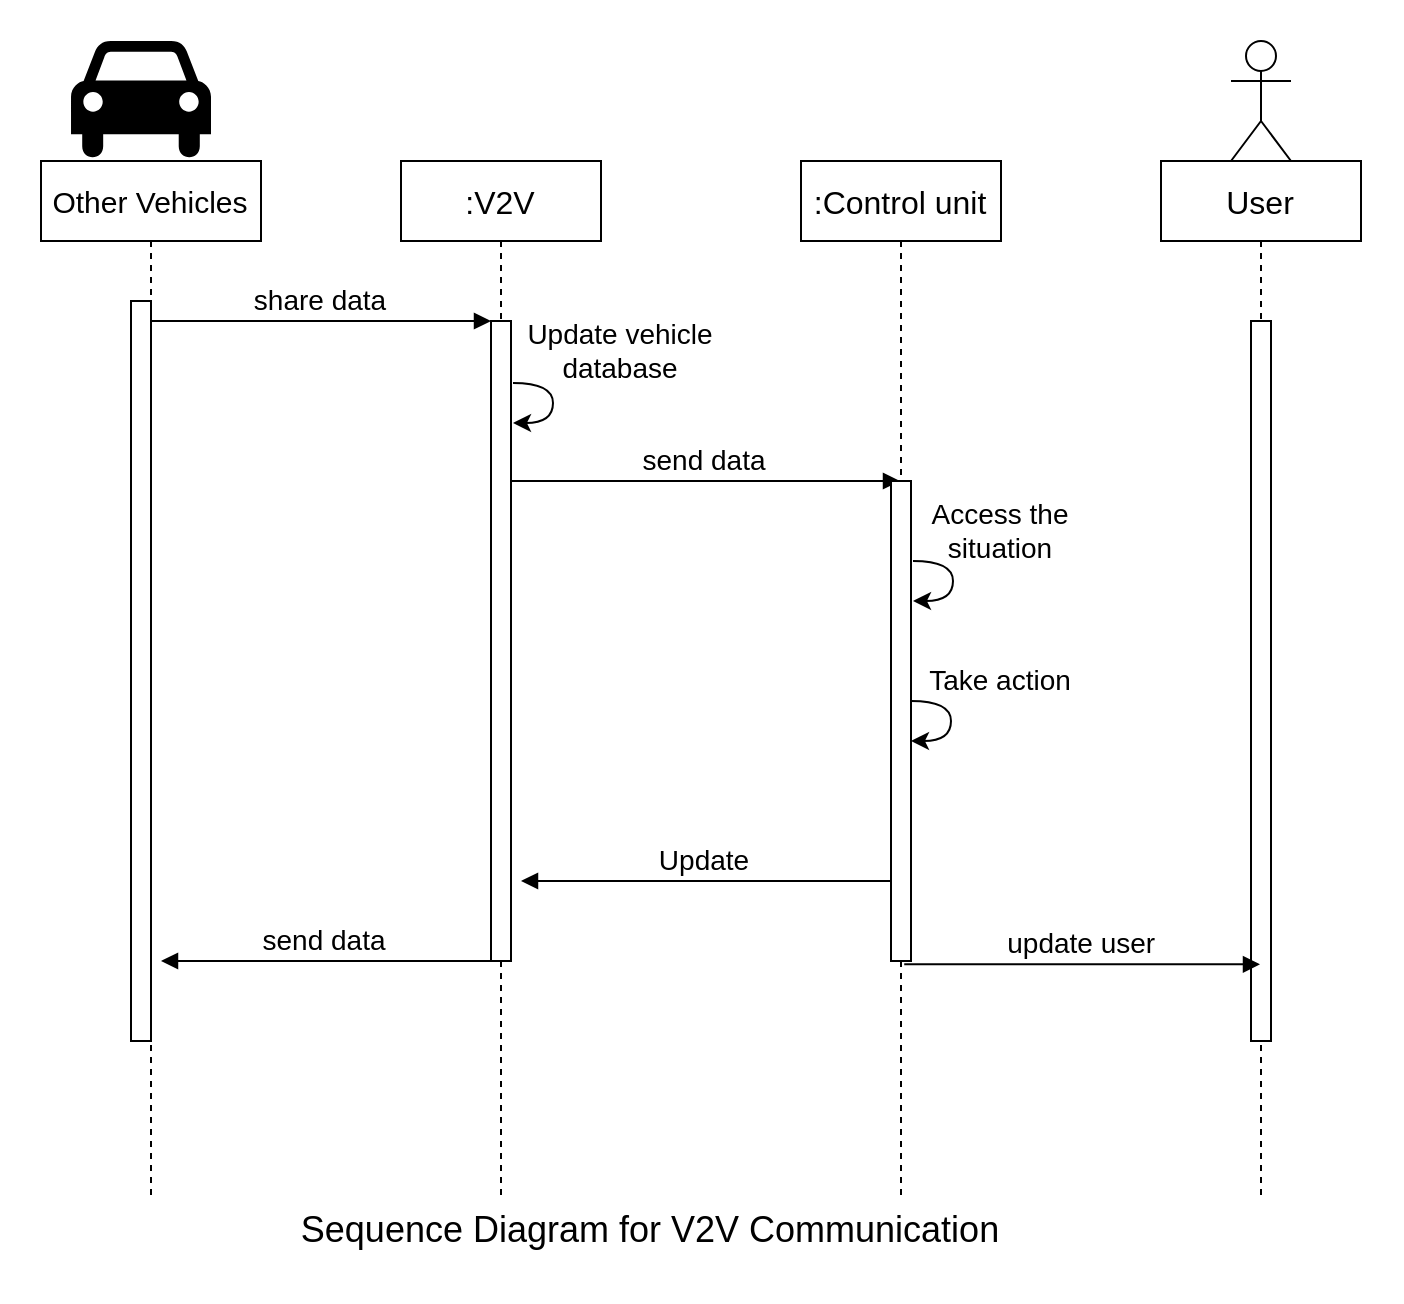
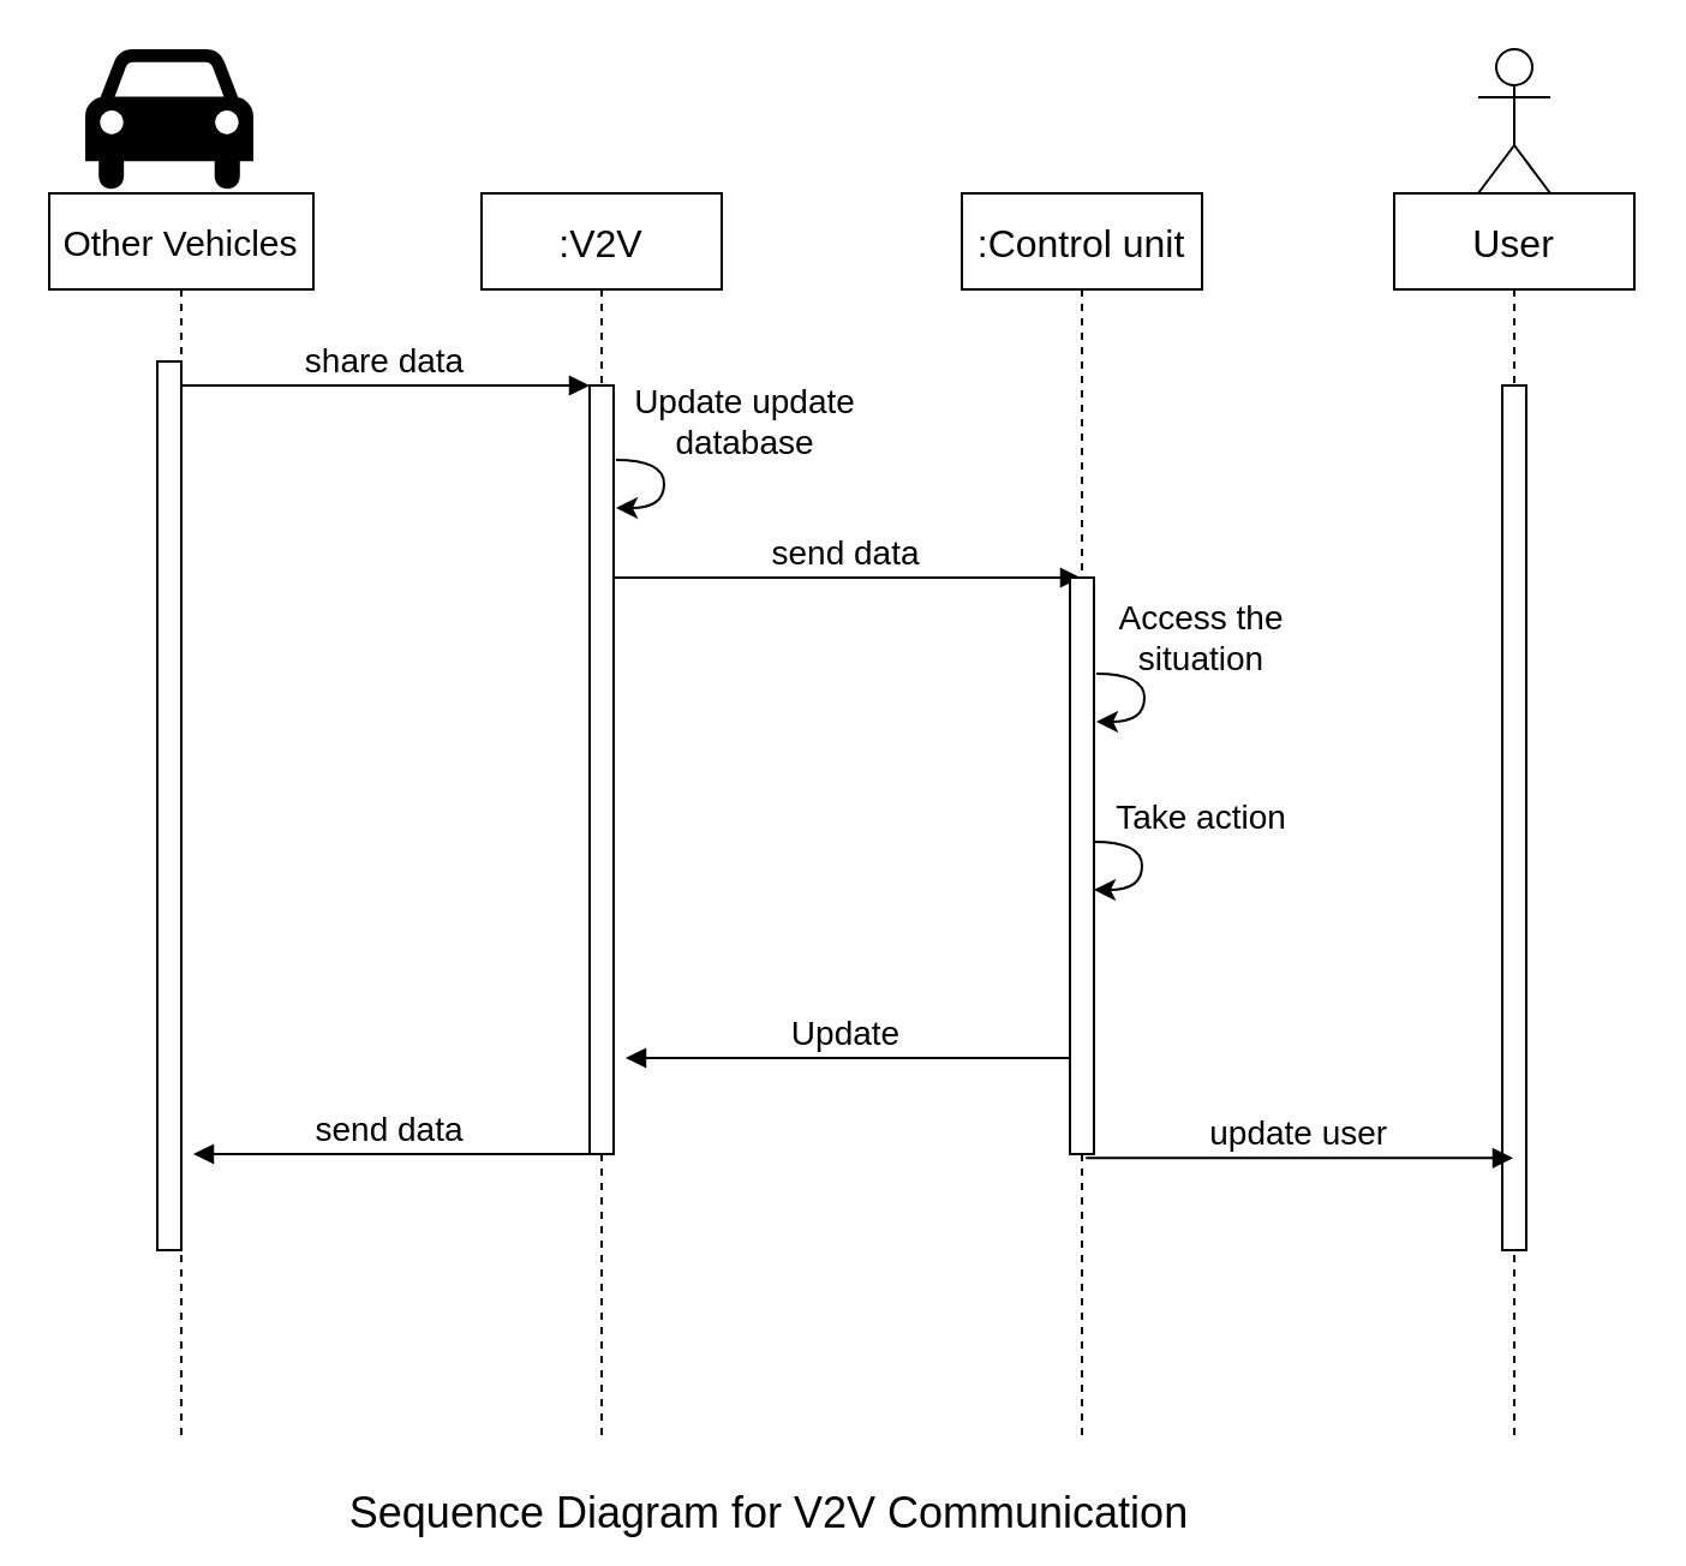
- <mxCell id="17" value="&lt;font style=&quot;font-size: 14px;&quot;&gt;Update vehicle database&lt;/font&gt;" style="text;html=1;strokeColor=none;fillColor=none;align=center;verticalAlign=middle;whiteSpace=wrap;rounded=0;fontSize=14;" parent="1" vertex="1"><mxGeometry x="250" y="160" width="120" height="30" as="geometry" /></mxCell>
+ <mxCell id="17" value="&lt;font style=&quot;font-size: 14px;&quot;&gt;Update update database&lt;/font&gt;" style="text;html=1;strokeColor=none;fillColor=none;align=center;verticalAlign=middle;whiteSpace=wrap;rounded=0;fontSize=14;" parent="1" vertex="1"><mxGeometry x="250" y="160" width="120" height="30" as="geometry" /></mxCell>
- <mxCell id="23" value="&lt;font style=&quot;font-size: 18px;&quot;&gt;Sequence Diagram for V2V Communication&lt;/font&gt;" style="text;html=1;strokeColor=none;fillColor=none;align=center;verticalAlign=middle;whiteSpace=wrap;rounded=0;fontSize=18;" parent="1" vertex="1"><mxGeometry x="145" y="600" width="360" height="30" as="geometry" /></mxCell>
+ <mxCell id="23" value="&lt;font style=&quot;font-size: 18px;&quot;&gt;Sequence Diagram for V2V Communication&lt;/font&gt;" style="text;html=1;strokeColor=none;fillColor=none;align=center;verticalAlign=middle;whiteSpace=wrap;rounded=0;fontSize=18;" parent="1" vertex="1"><mxGeometry x="140" y="615" width="360" height="30" as="geometry" /></mxCell>
